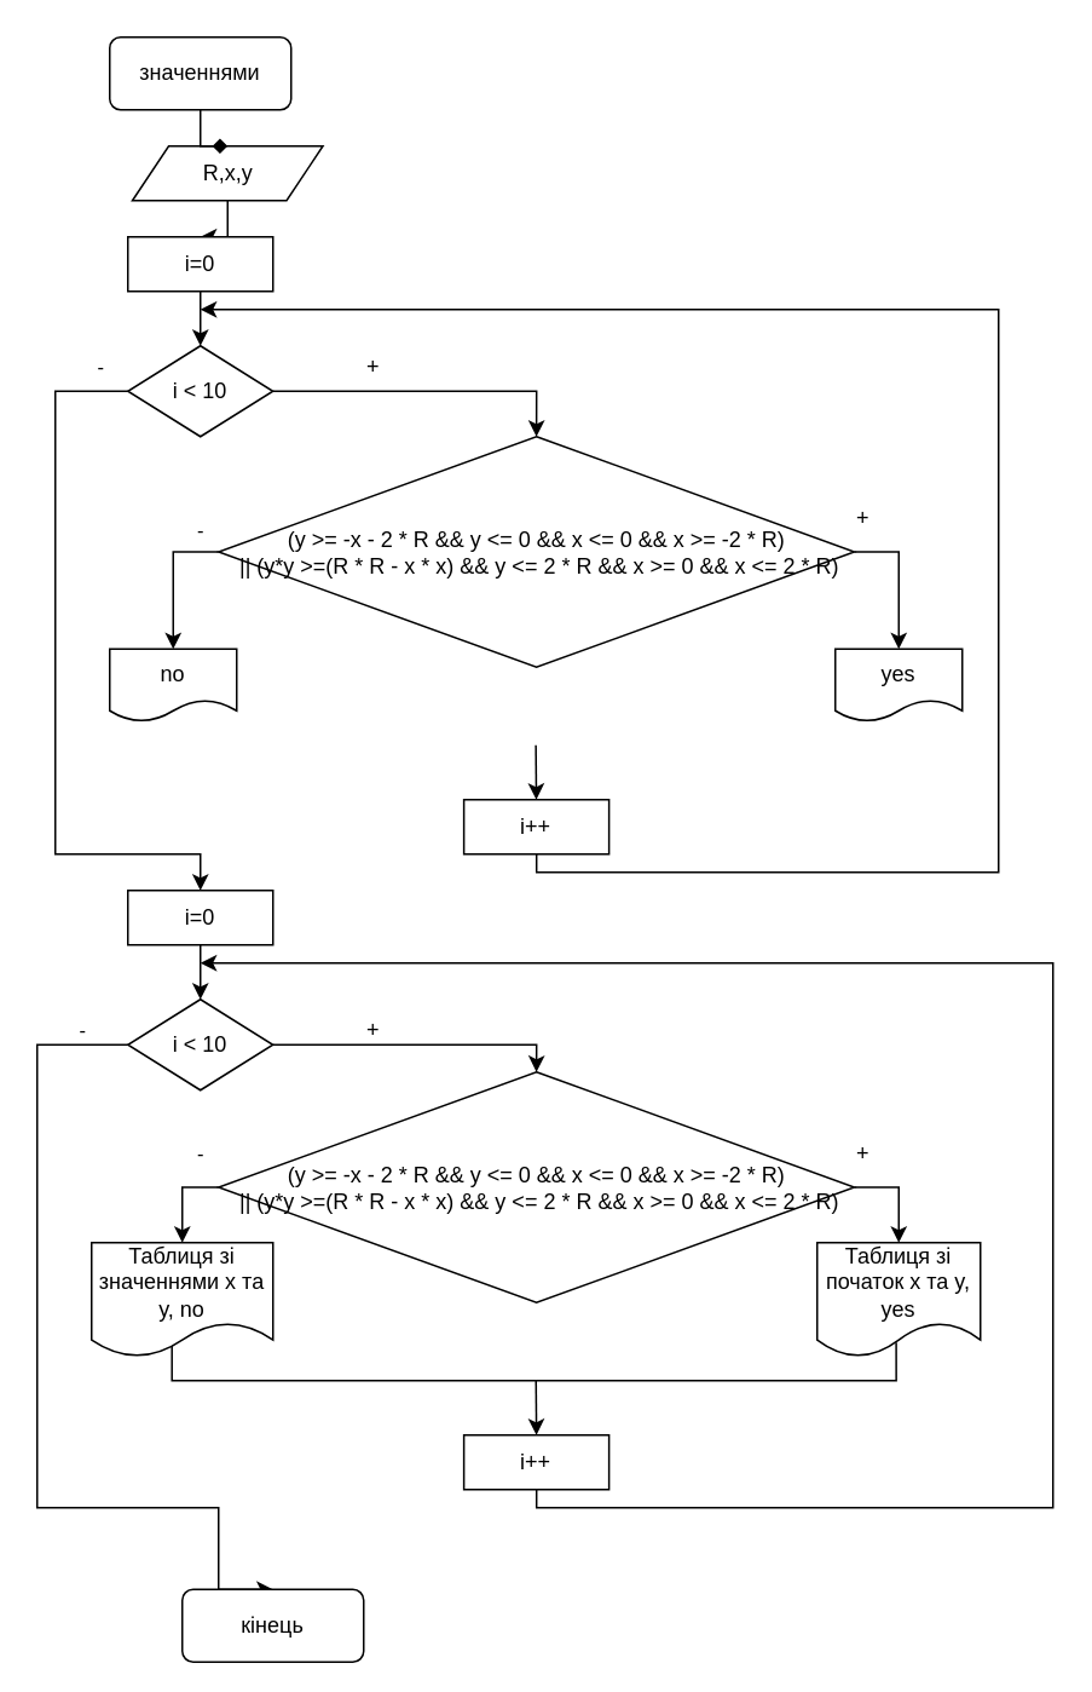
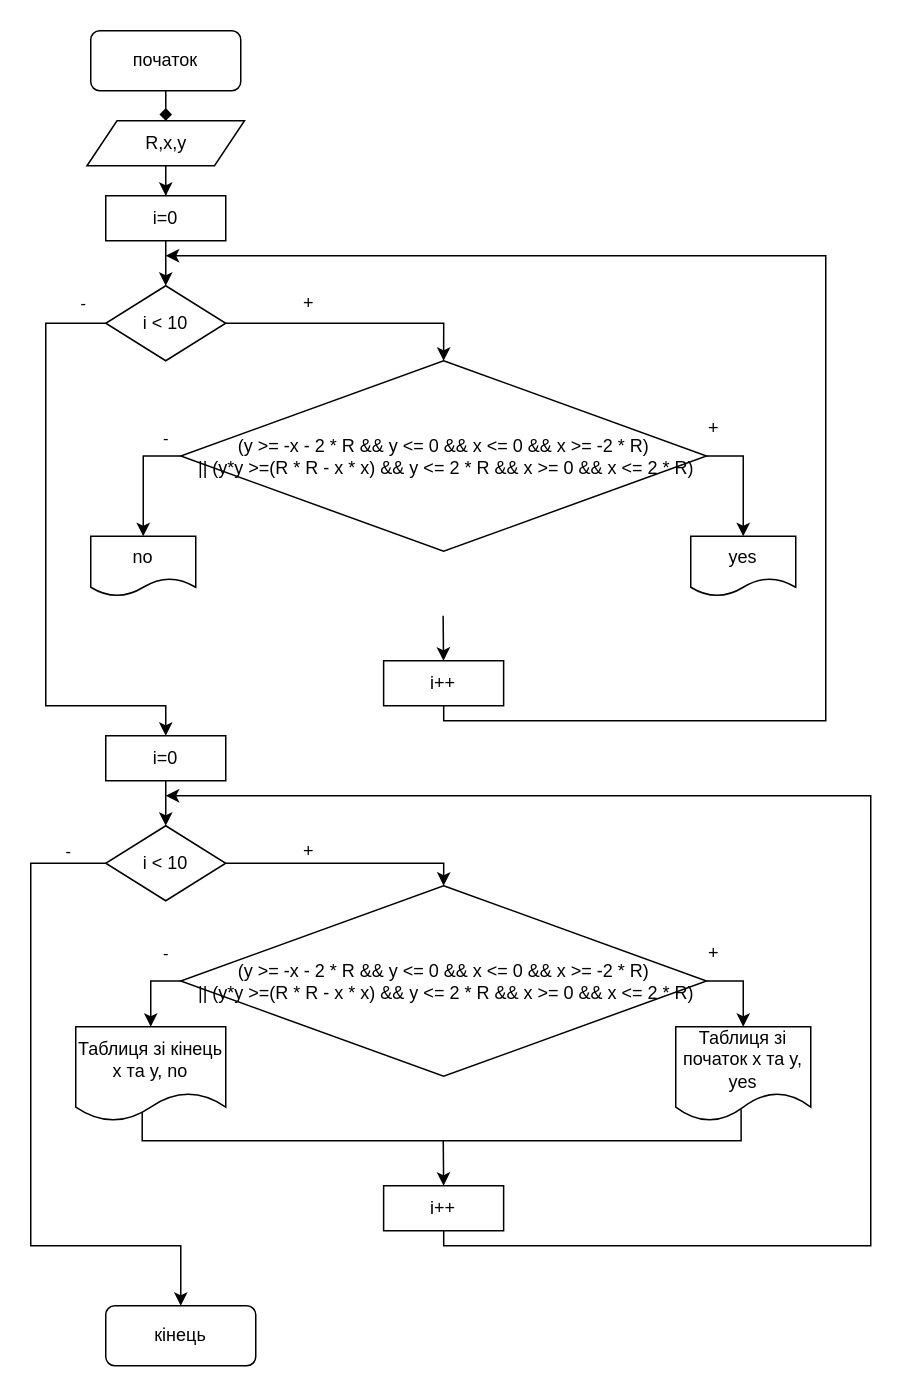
- <mxCell id="10" value="значеннями" style="rounded=1;whiteSpace=wrap;html=1;" parent="1" vertex="1"><mxGeometry x="60" y="20" width="100" height="40" as="geometry" /></mxCell>
+ <mxCell id="10" value="початок" style="rounded=1;whiteSpace=wrap;html=1;" parent="1" vertex="1"><mxGeometry x="60" y="20" width="100" height="40" as="geometry" /></mxCell>
- <mxCell id="3" value="R,x,y" style="shape=parallelogram;perimeter=parallelogramPerimeter;whiteSpace=wrap;html=1;fixedSize=1;fontStyle=0;fontSize=12;" parent="1" vertex="1"><mxGeometry x="72.5" y="80" width="105" height="30" as="geometry" /></mxCell>
+ <mxCell id="3" value="R,x,y" style="shape=parallelogram;perimeter=parallelogramPerimeter;whiteSpace=wrap;html=1;fixedSize=1;fontStyle=0;fontSize=12;" parent="1" vertex="1"><mxGeometry x="57.5" y="80" width="105" height="30" as="geometry" /></mxCell>
- <mxCell id="31" value="Таблиця зі значеннями x та y, no" style="shape=document;whiteSpace=wrap;html=1;boundedLbl=1;" parent="1" vertex="1"><mxGeometry x="50" y="684" width="100" height="63" as="geometry" /></mxCell>
+ <mxCell id="31" value="Таблиця зі кінець x та y, no" style="shape=document;whiteSpace=wrap;html=1;boundedLbl=1;" parent="1" vertex="1"><mxGeometry x="50" y="684" width="100" height="63" as="geometry" /></mxCell>
- <mxCell id="38" value="кінець" style="rounded=1;whiteSpace=wrap;html=1;" parent="1" vertex="1"><mxGeometry x="100" y="875" width="100" height="40" as="geometry" /></mxCell>
+ <mxCell id="38" value="кінець" style="rounded=1;whiteSpace=wrap;html=1;" parent="1" vertex="1"><mxGeometry x="70" y="870" width="100" height="40" as="geometry" /></mxCell>
